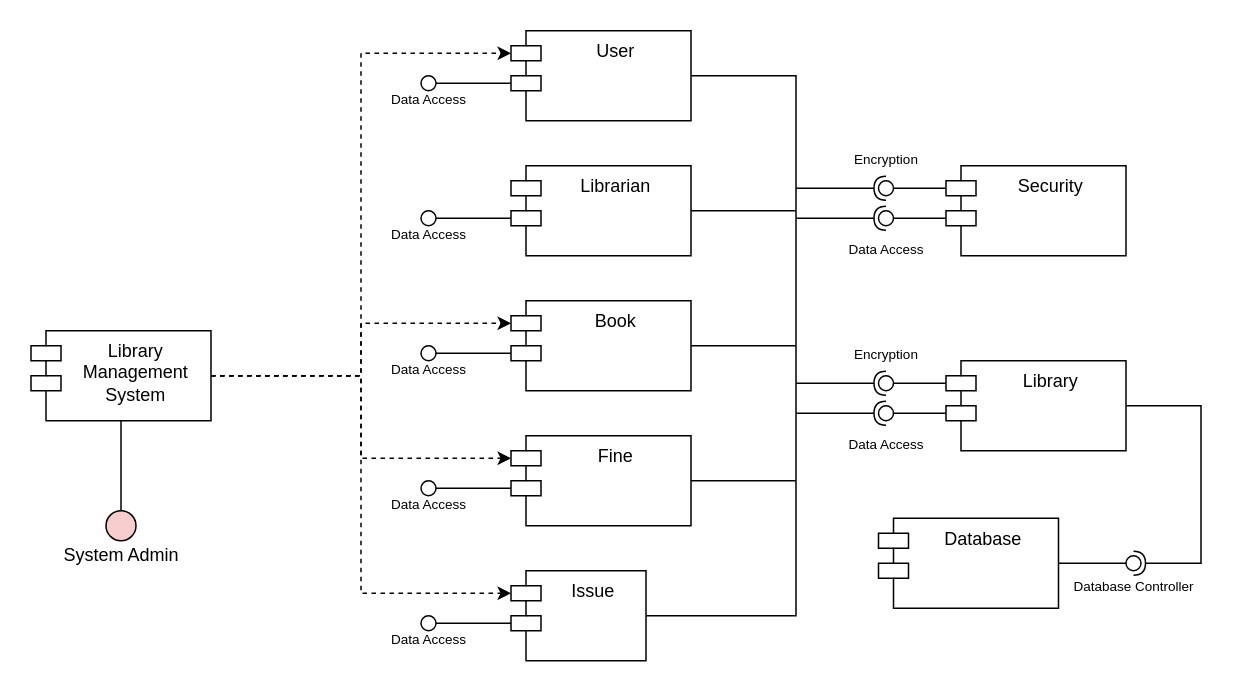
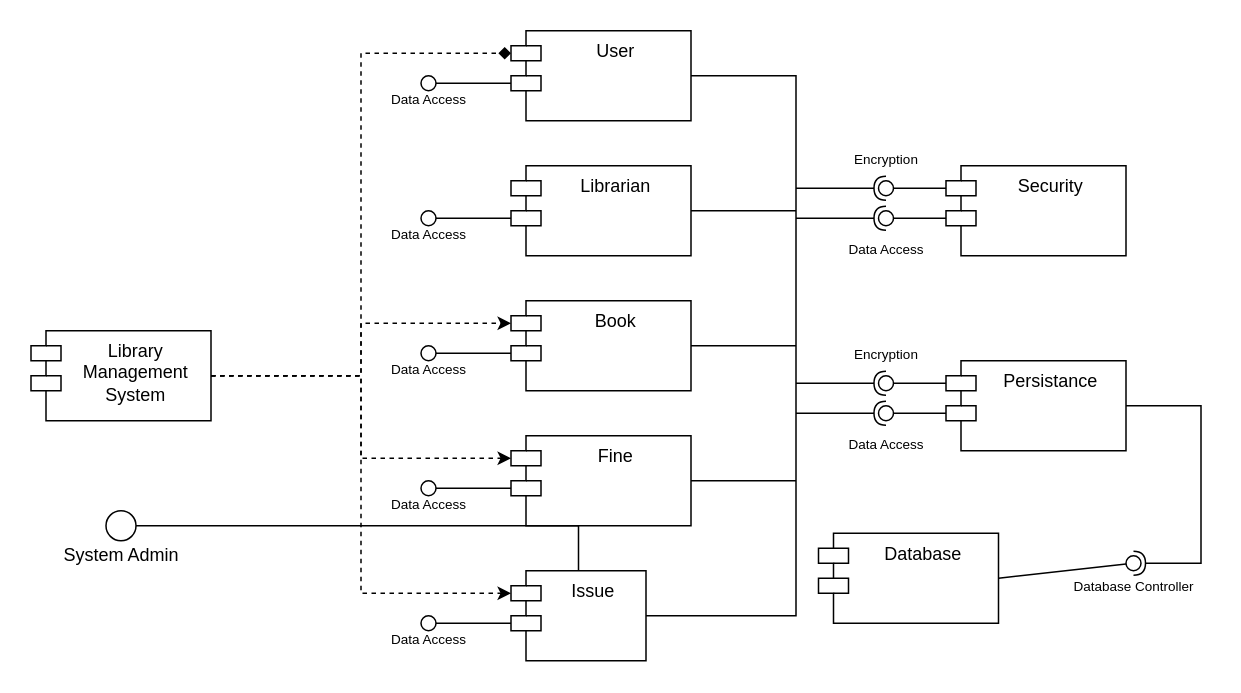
- <mxCell id="10" style="edgeStyle=orthogonalEdgeStyle;rounded=0;orthogonalLoop=1;jettySize=auto;html=1;entryX=0;entryY=0;entryDx=0;entryDy=15;entryPerimeter=0;dashed=1;" edge="1" parent="1" source="2" target="4"><mxGeometry relative="1" as="geometry" /></mxCell>
+ <mxCell id="10" style="edgeStyle=orthogonalEdgeStyle;rounded=0;orthogonalLoop=1;jettySize=auto;html=1;entryX=0;entryY=0;entryDx=0;entryDy=15;entryPerimeter=0;dashed=1;endArrow=diamond;" edge="1" parent="1" source="2" target="4"><mxGeometry relative="1" as="geometry" /></mxCell>
- <mxCell id="38" value="Library" style="shape=module;align=left;spacingLeft=20;align=center;verticalAlign=top;whiteSpace=wrap;html=1;" vertex="1" parent="1"><mxGeometry x="630" y="240" width="120" height="60" as="geometry" /></mxCell>
+ <mxCell id="38" value="Persistance" style="shape=module;align=left;spacingLeft=20;align=center;verticalAlign=top;whiteSpace=wrap;html=1;" vertex="1" parent="1"><mxGeometry x="630" y="240" width="120" height="60" as="geometry" /></mxCell>
- <mxCell id="14" style="edgeStyle=orthogonalEdgeStyle;rounded=0;orthogonalLoop=1;jettySize=auto;html=1;entryX=0.5;entryY=1;entryDx=0;entryDy=0;endArrow=none;" edge="1" parent="1" source="15" target="2"><mxGeometry relative="1" as="geometry" /></mxCell>
+ <mxCell id="14" style="edgeStyle=orthogonalEdgeStyle;rounded=0;orthogonalLoop=1;jettySize=auto;html=1;endArrow=none;" edge="1" parent="1" source="15" target="9"><mxGeometry relative="1" as="geometry" /></mxCell>
- <mxCell id="15" value="System Admin" style="ellipse;html=1;verticalLabelPosition=bottom;sketch=0;fillColor=#f8cecc;" vertex="1" parent="1"><mxGeometry x="70" y="340" width="20" height="20" as="geometry" /></mxCell>
+ <mxCell id="15" value="System Admin" style="ellipse;html=1;verticalLabelPosition=bottom;sketch=0;" vertex="1" parent="1"><mxGeometry x="70" y="340" width="20" height="20" as="geometry" /></mxCell>
- <mxCell id="55" value="Database" style="shape=module;align=left;spacingLeft=20;align=center;verticalAlign=top;whiteSpace=wrap;html=1;" vertex="1" parent="1"><mxGeometry x="585" y="345" width="120" height="60" as="geometry" /></mxCell>
+ <mxCell id="55" value="Database" style="shape=module;align=left;spacingLeft=20;align=center;verticalAlign=top;whiteSpace=wrap;html=1;" vertex="1" parent="1"><mxGeometry x="545" y="355" width="120" height="60" as="geometry" /></mxCell>
